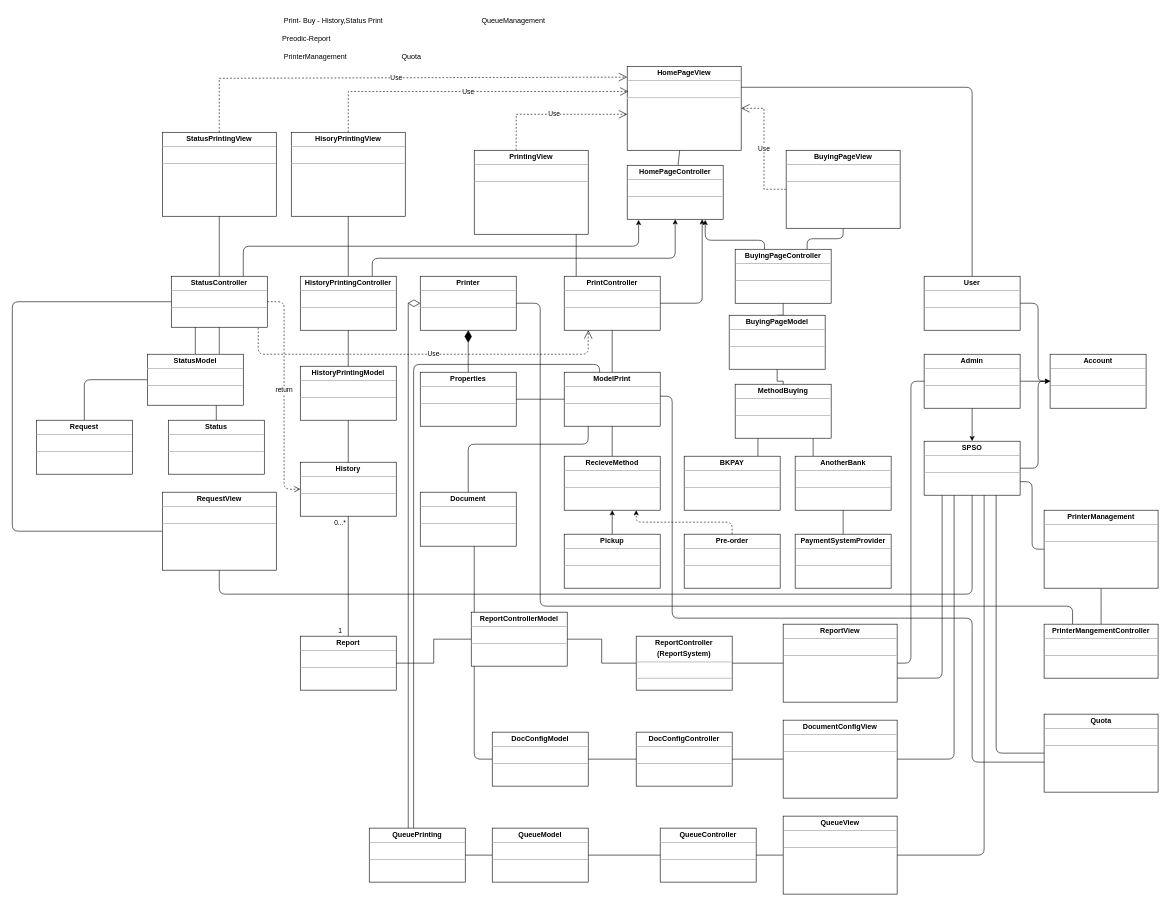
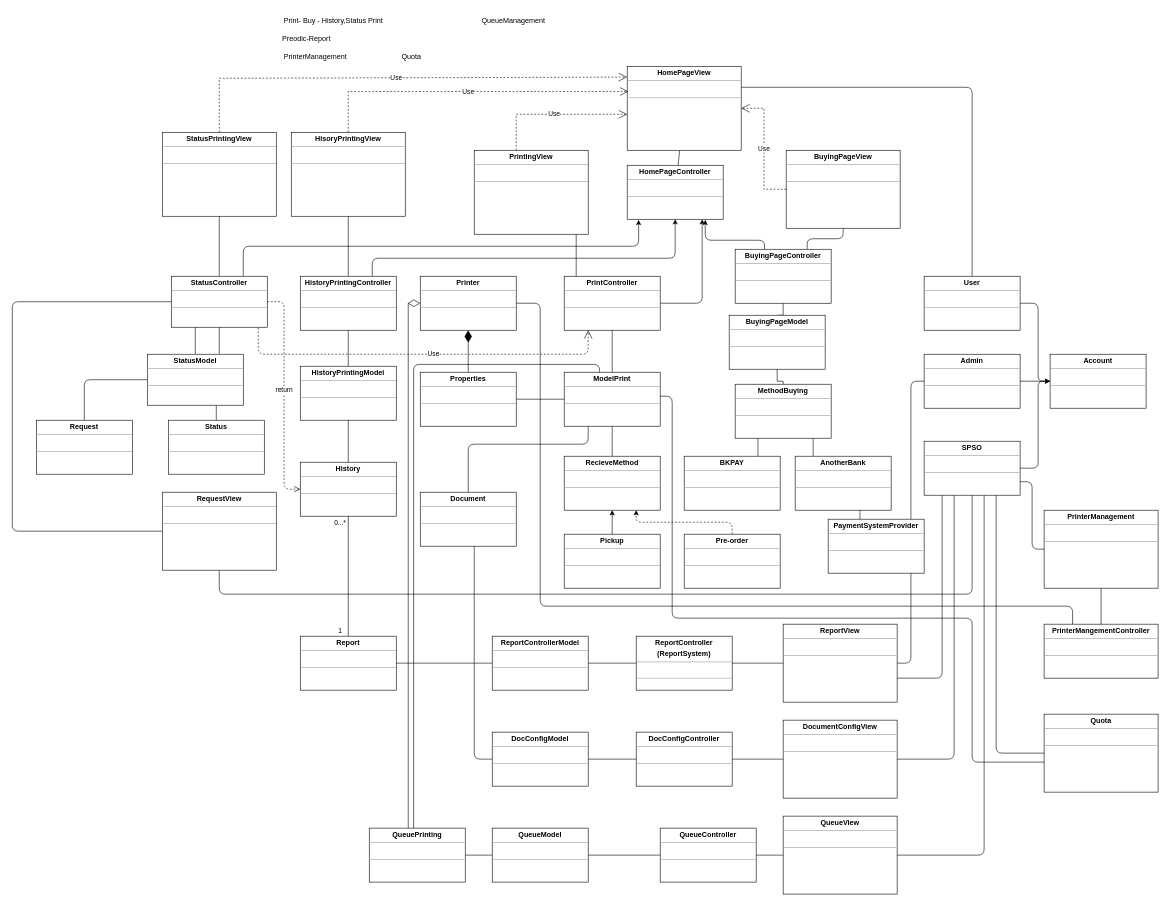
- <mxCell id="7" style="edgeStyle=orthogonalEdgeStyle;html=1;endArrow=classic;endFill=1;" edge="1" parent="1" source="9" target="15"><mxGeometry relative="1" as="geometry" /></mxCell>
- <mxCell id="52" value="&lt;p style=&quot;margin:0px;margin-top:4px;text-align:center;&quot;&gt;&lt;b&gt;PaymentSystemProvider&lt;/b&gt;&lt;/p&gt;&lt;hr size=&quot;1&quot;&gt;&lt;p style=&quot;margin:0px;margin-left:4px;&quot;&gt;&lt;br&gt;&lt;/p&gt;&lt;hr size=&quot;1&quot;&gt;&lt;p style=&quot;margin:0px;margin-left:4px;&quot;&gt;&lt;br&gt;&lt;/p&gt;" style="verticalAlign=top;align=left;overflow=fill;fontSize=12;fontFamily=Helvetica;html=1;fontColor=default;" vertex="1" parent="1"><mxGeometry x="1325" y="890" width="160" height="90" as="geometry" /></mxCell>
+ <mxCell id="52" value="&lt;p style=&quot;margin:0px;margin-top:4px;text-align:center;&quot;&gt;&lt;b&gt;PaymentSystemProvider&lt;/b&gt;&lt;/p&gt;&lt;hr size=&quot;1&quot;&gt;&lt;p style=&quot;margin:0px;margin-left:4px;&quot;&gt;&lt;br&gt;&lt;/p&gt;&lt;hr size=&quot;1&quot;&gt;&lt;p style=&quot;margin:0px;margin-left:4px;&quot;&gt;&lt;br&gt;&lt;/p&gt;" style="verticalAlign=top;align=left;overflow=fill;fontSize=12;fontFamily=Helvetica;html=1;fontColor=default;" vertex="1" parent="1"><mxGeometry x="1380" y="865" width="160" height="90" as="geometry" /></mxCell>
- <mxCell id="112" value="&lt;p style=&quot;margin:0px;margin-top:4px;text-align:center;&quot;&gt;&lt;b&gt;ReportControllerModel&lt;/b&gt;&lt;/p&gt;&lt;hr size=&quot;1&quot;&gt;&lt;p style=&quot;margin:0px;margin-left:4px;&quot;&gt;&lt;br&gt;&lt;/p&gt;&lt;hr size=&quot;1&quot;&gt;&lt;p style=&quot;margin:0px;margin-left:4px;&quot;&gt;&lt;br&gt;&lt;/p&gt;" style="verticalAlign=top;align=left;overflow=fill;fontSize=12;fontFamily=Helvetica;html=1;fontColor=default;" vertex="1" parent="1"><mxGeometry x="785" y="1020" width="160" height="90" as="geometry" /></mxCell>
+ <mxCell id="112" value="&lt;p style=&quot;margin:0px;margin-top:4px;text-align:center;&quot;&gt;&lt;b&gt;ReportControllerModel&lt;/b&gt;&lt;/p&gt;&lt;hr size=&quot;1&quot;&gt;&lt;p style=&quot;margin:0px;margin-left:4px;&quot;&gt;&lt;br&gt;&lt;/p&gt;&lt;hr size=&quot;1&quot;&gt;&lt;p style=&quot;margin:0px;margin-left:4px;&quot;&gt;&lt;br&gt;&lt;/p&gt;" style="verticalAlign=top;align=left;overflow=fill;fontSize=12;fontFamily=Helvetica;html=1;fontColor=default;" vertex="1" parent="1"><mxGeometry x="820" y="1060" width="160" height="90" as="geometry" /></mxCell>
